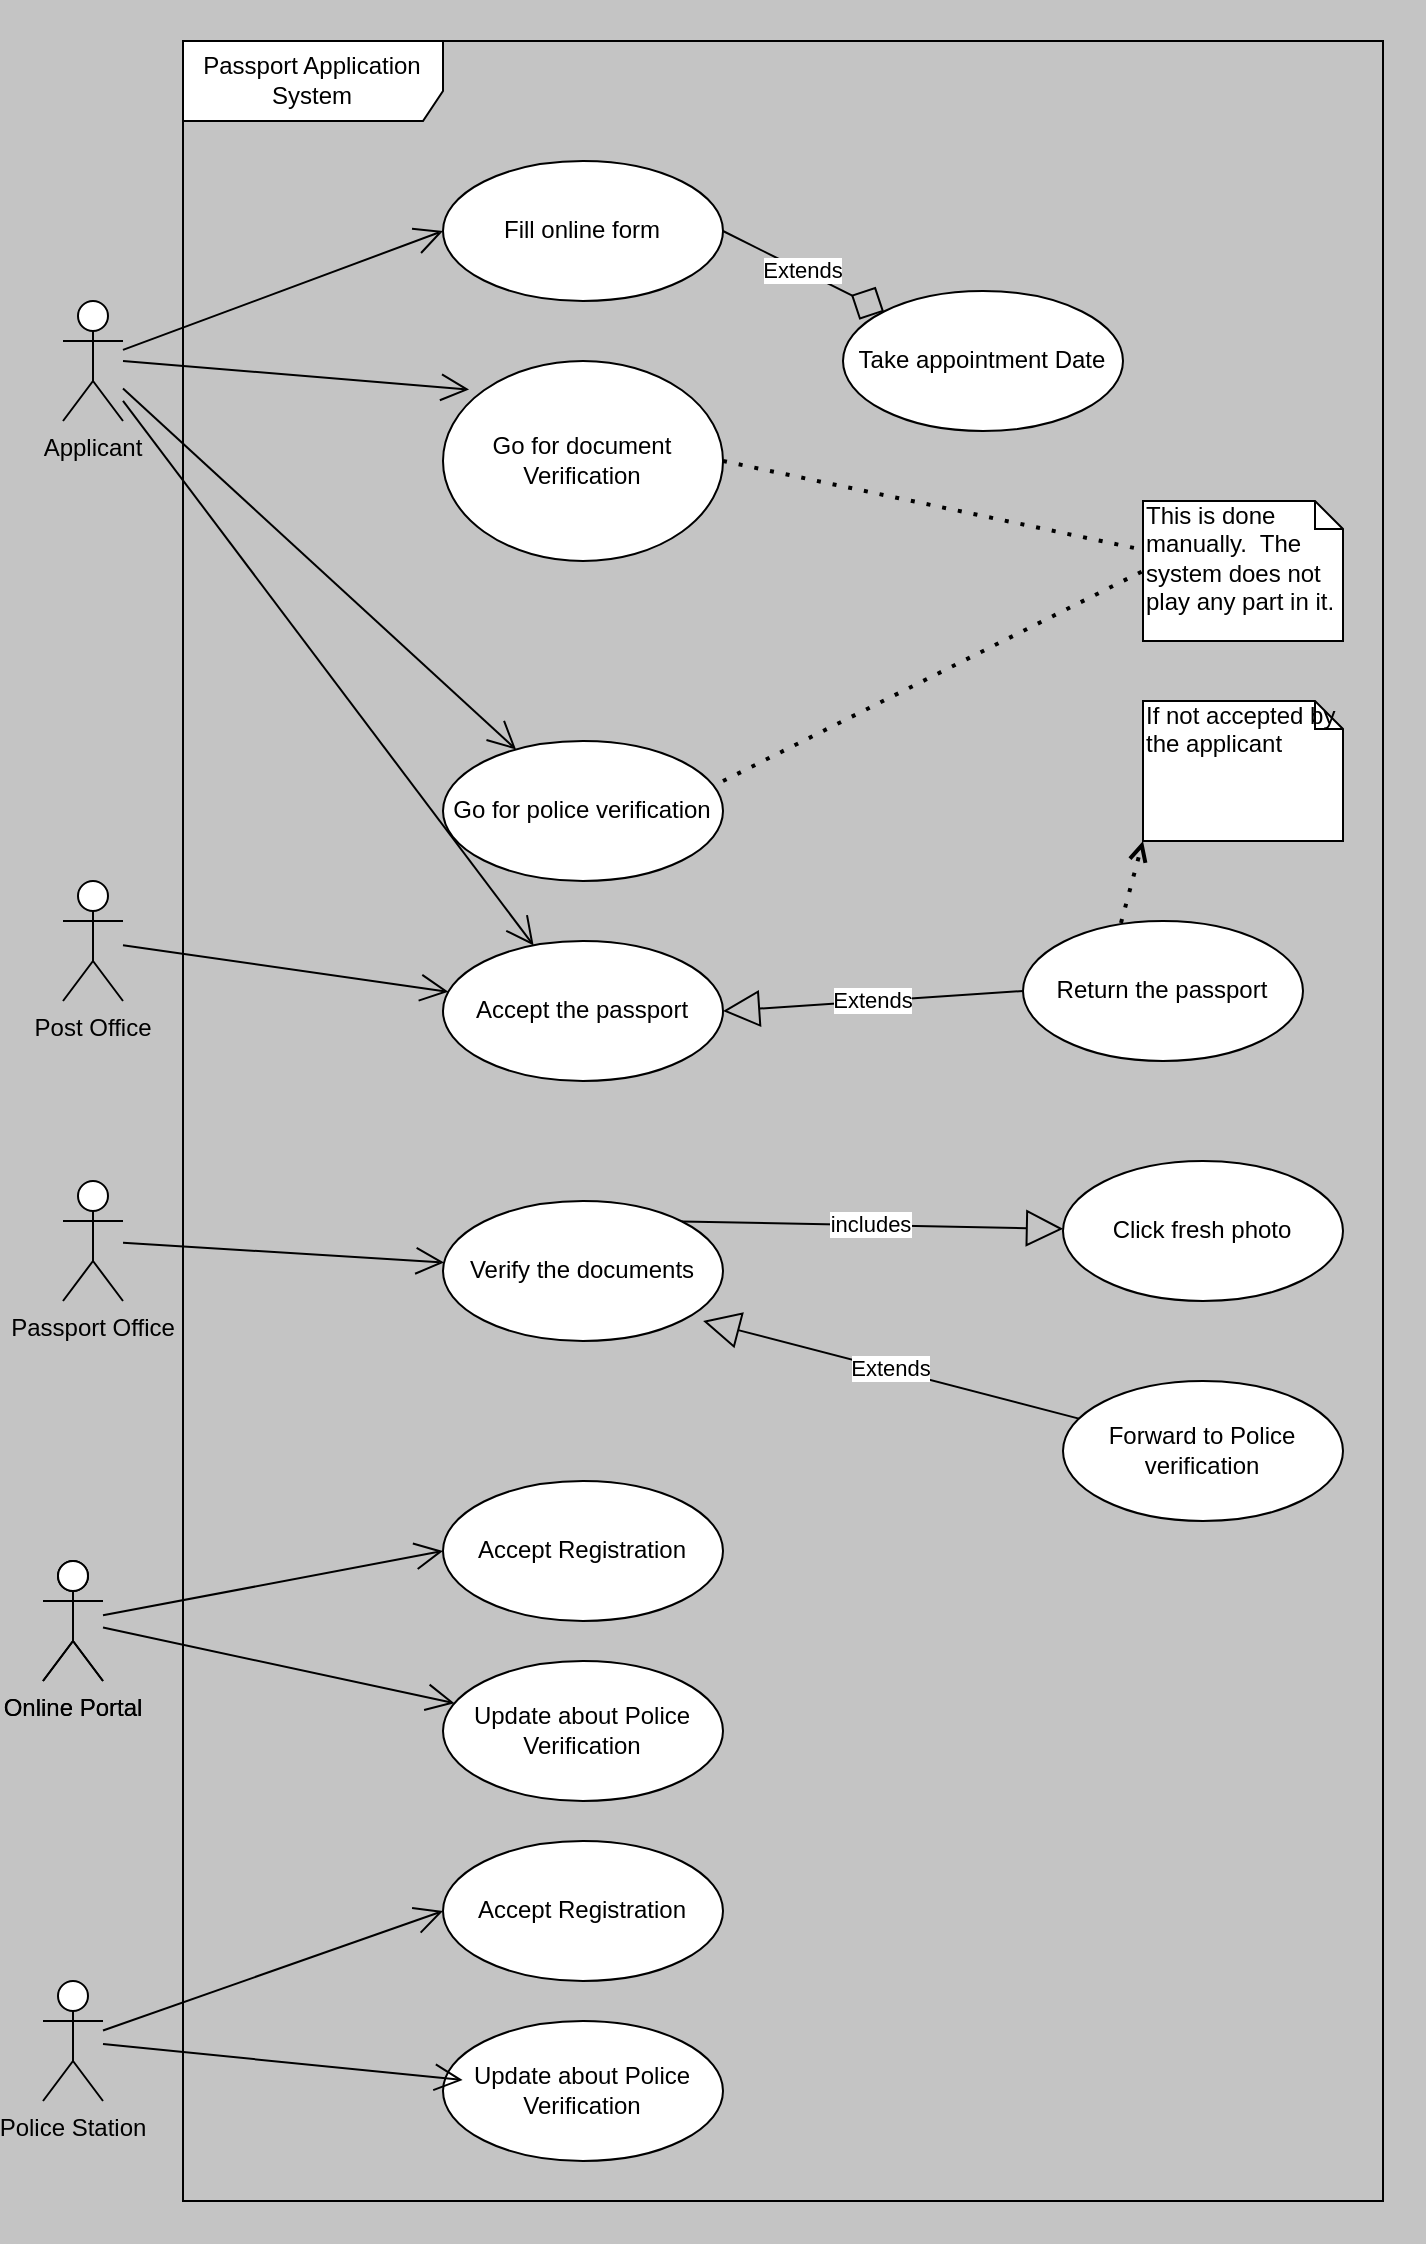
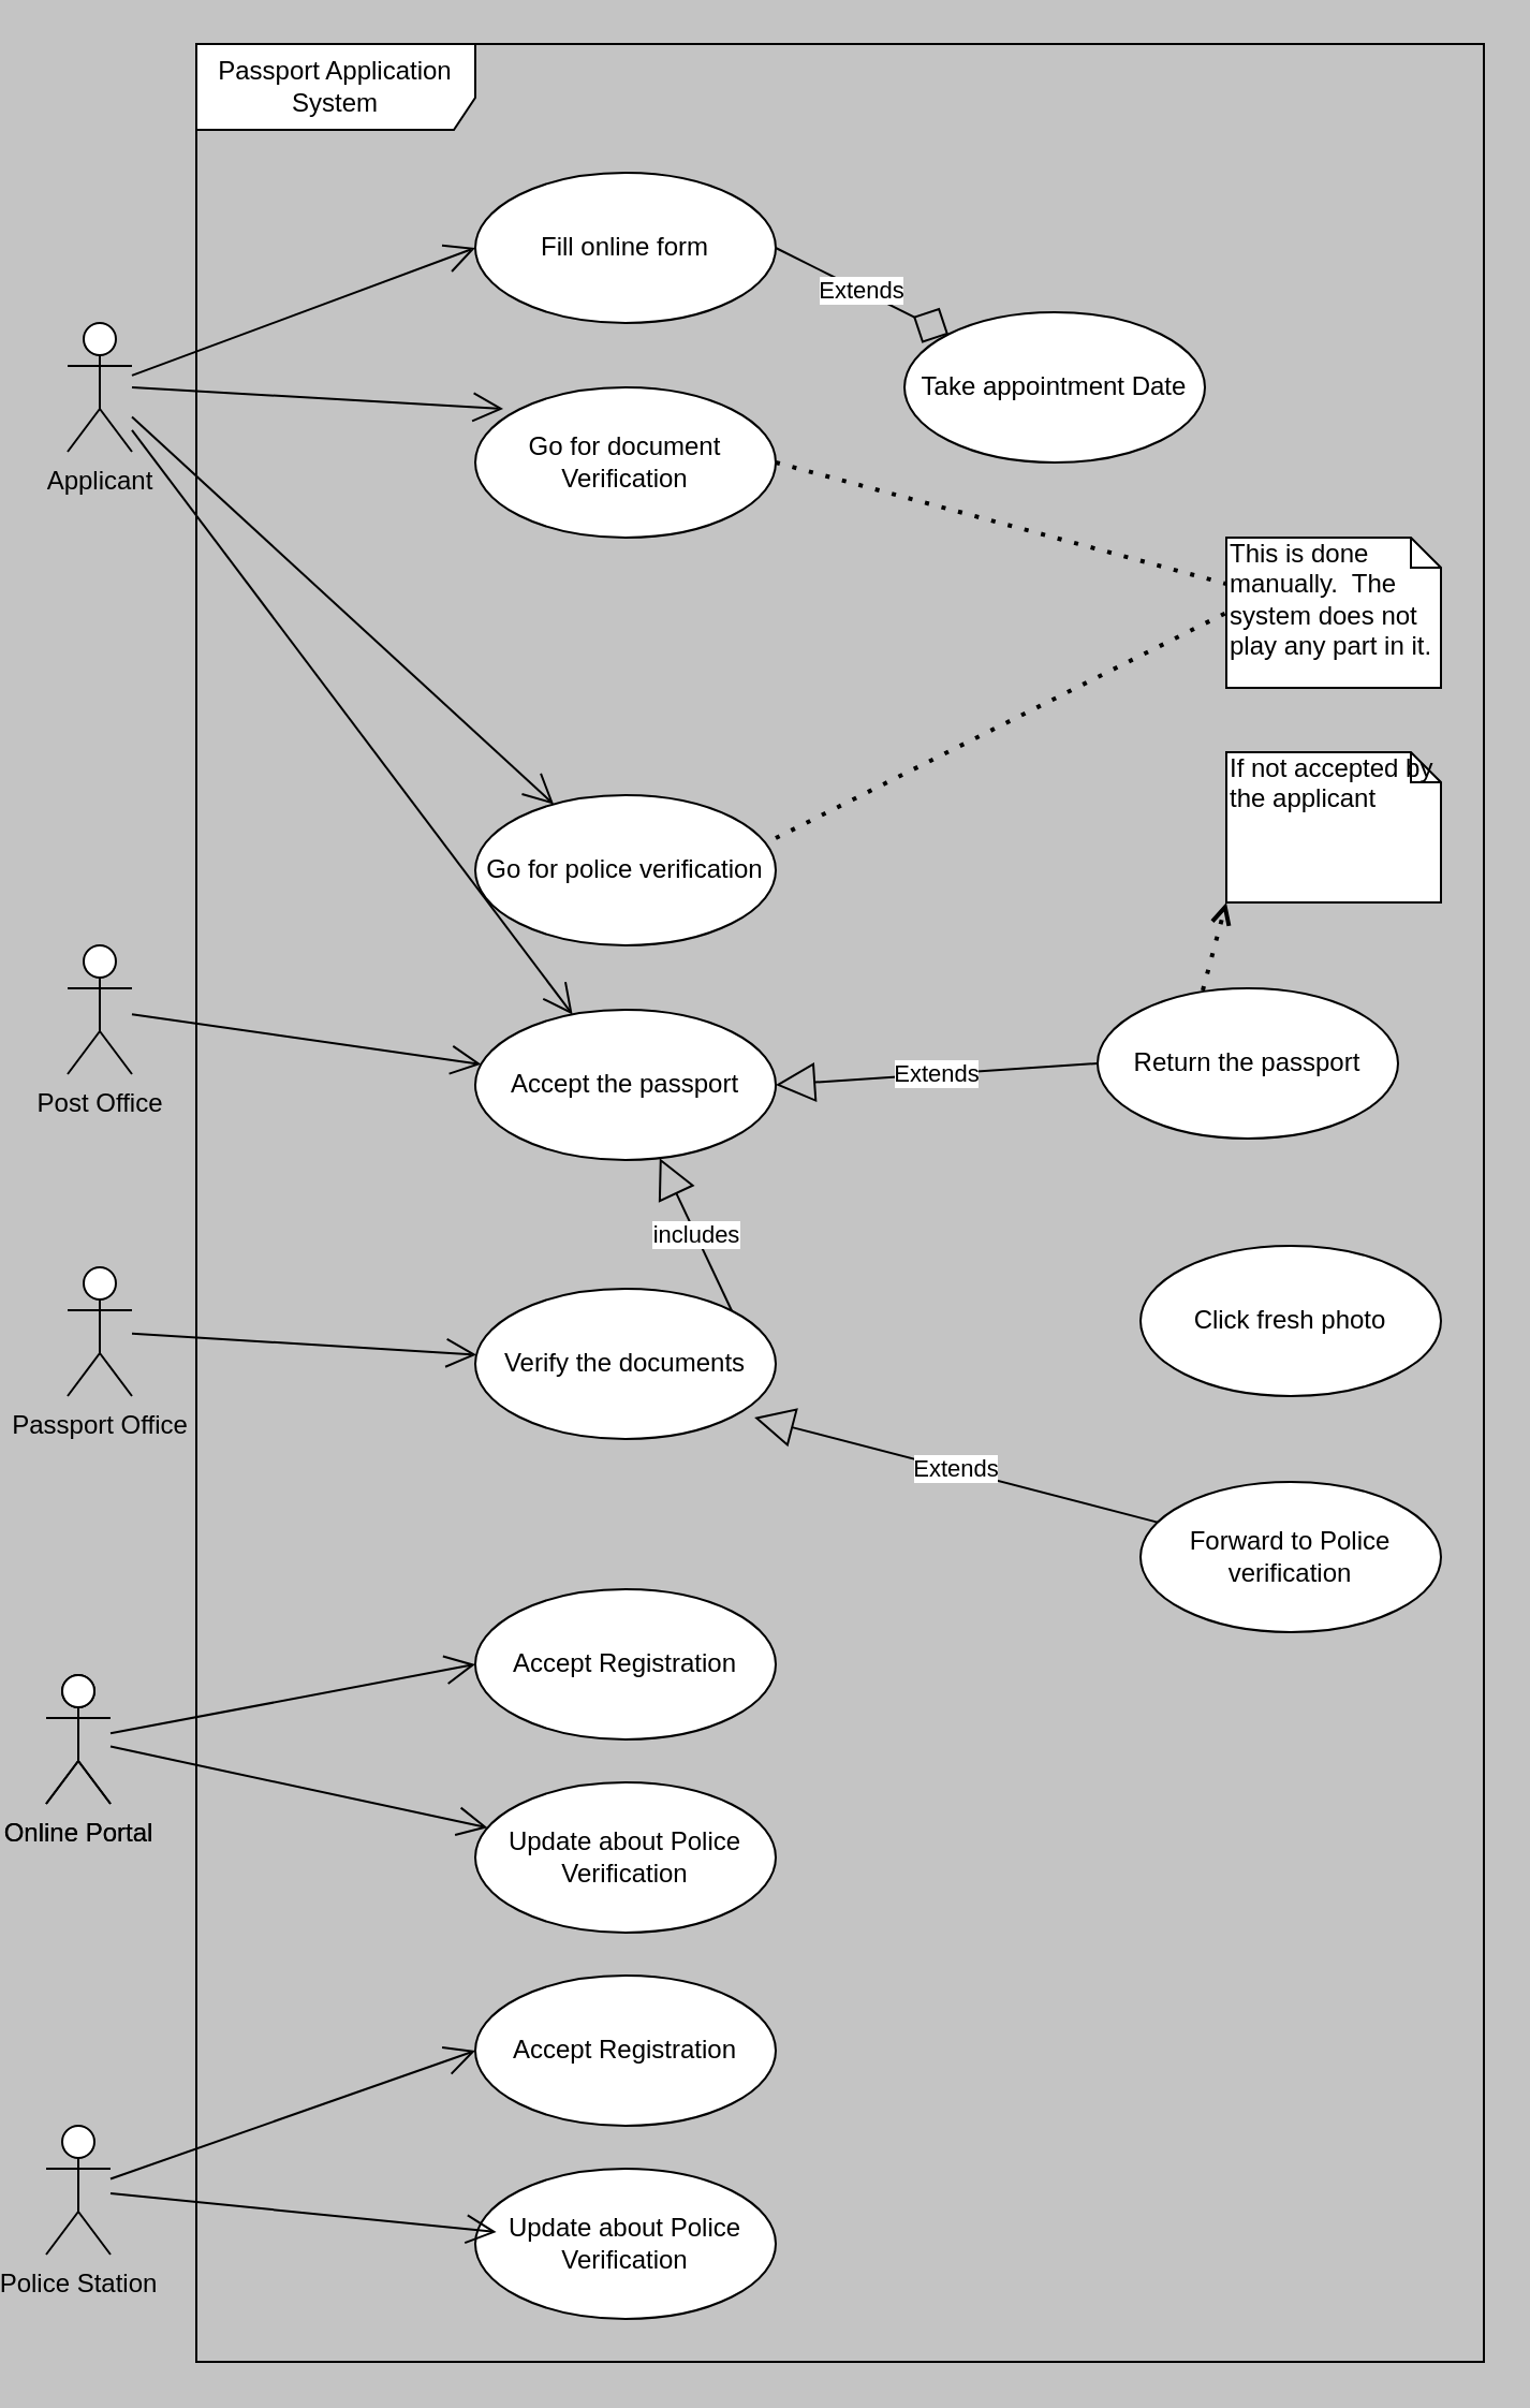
- <mxCell id="8" value="Go for document Verification" style="ellipse;whiteSpace=wrap;html=1;" parent="1" vertex="1"><mxGeometry x="220" y="180" width="140" height="100" as="geometry" /></mxCell>
+ <mxCell id="8" value="Go for document Verification" style="ellipse;whiteSpace=wrap;html=1;" parent="1" vertex="1"><mxGeometry x="220" y="180" width="140" height="70" as="geometry" /></mxCell>
- <mxCell id="13" value="includes" style="endArrow=block;endSize=16;endFill=0;html=1;exitX=1;exitY=0;exitDx=0;exitDy=0;" parent="1" source="11" target="14" edge="1"><mxGeometry width="160" relative="1" as="geometry"><mxPoint x="350" y="634.5" as="sourcePoint" /><mxPoint x="510" y="634.5" as="targetPoint" /></mxGeometry></mxCell>
+ <mxCell id="13" value="includes" style="endArrow=block;endSize=16;endFill=0;html=1;exitX=1;exitY=0;exitDx=0;exitDy=0;" parent="1" source="11" target="20" edge="1"><mxGeometry width="160" relative="1" as="geometry"><mxPoint x="350" y="634.5" as="sourcePoint" /><mxPoint x="510" y="634.5" as="targetPoint" /></mxGeometry></mxCell>
